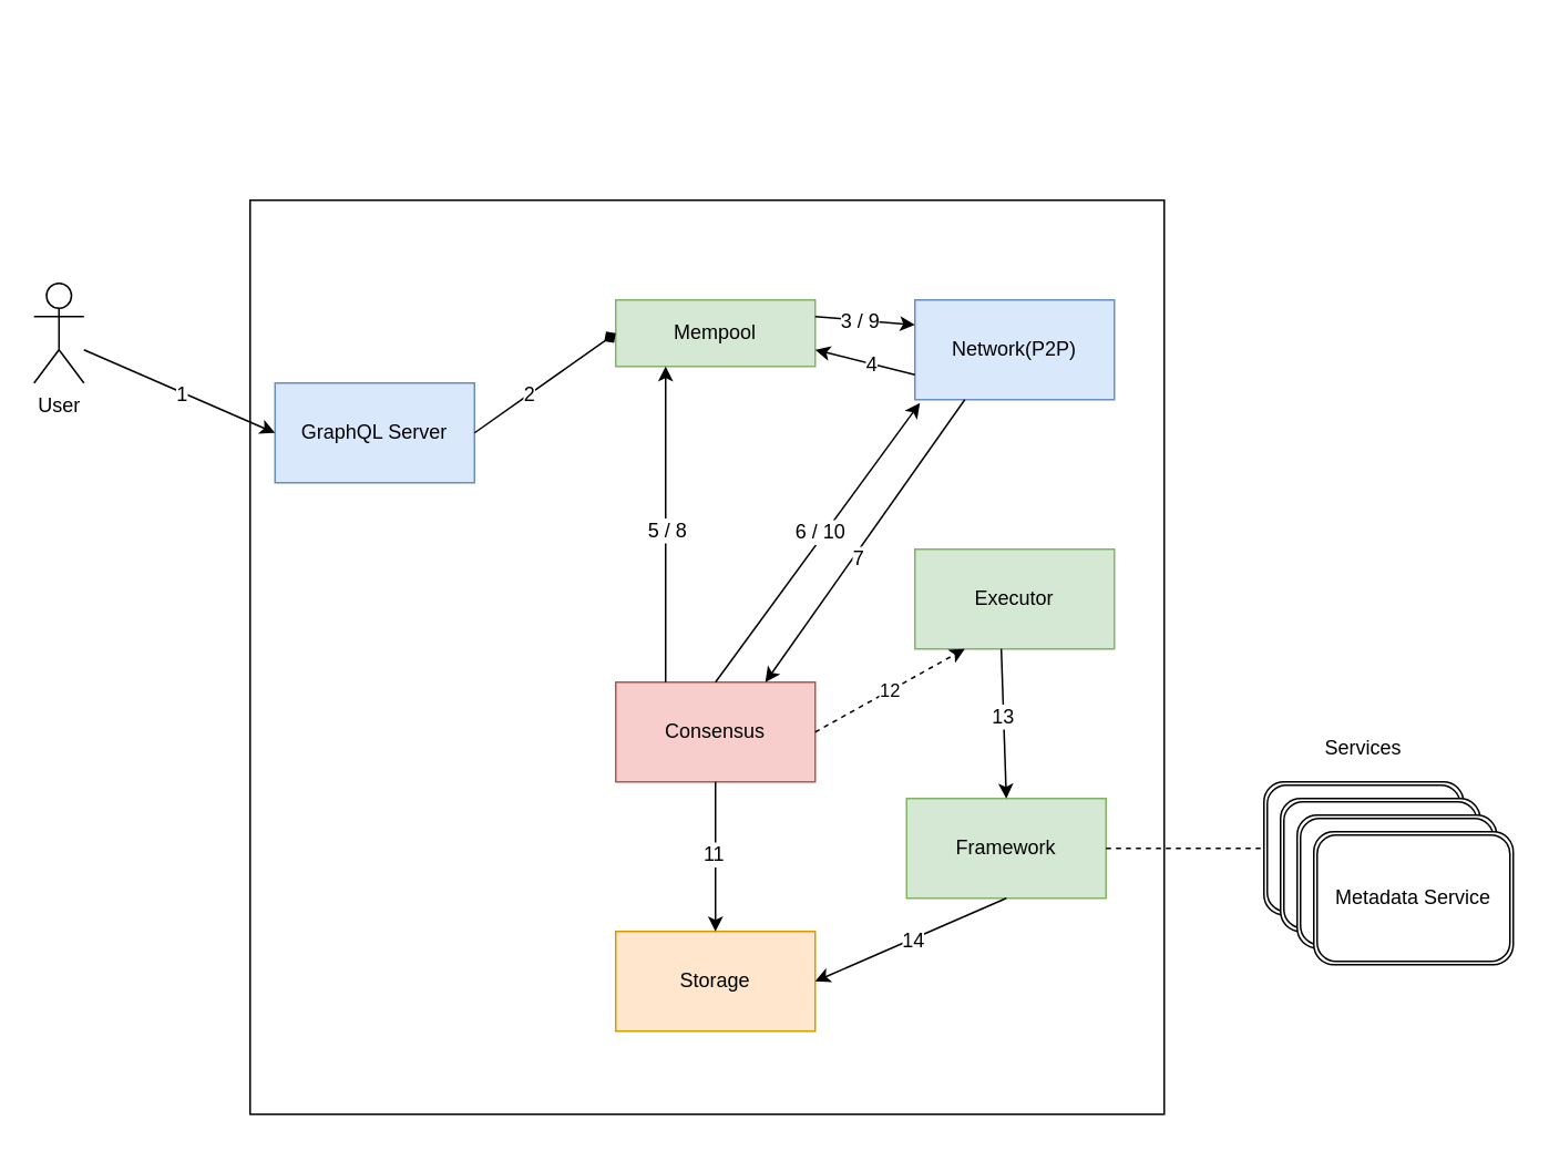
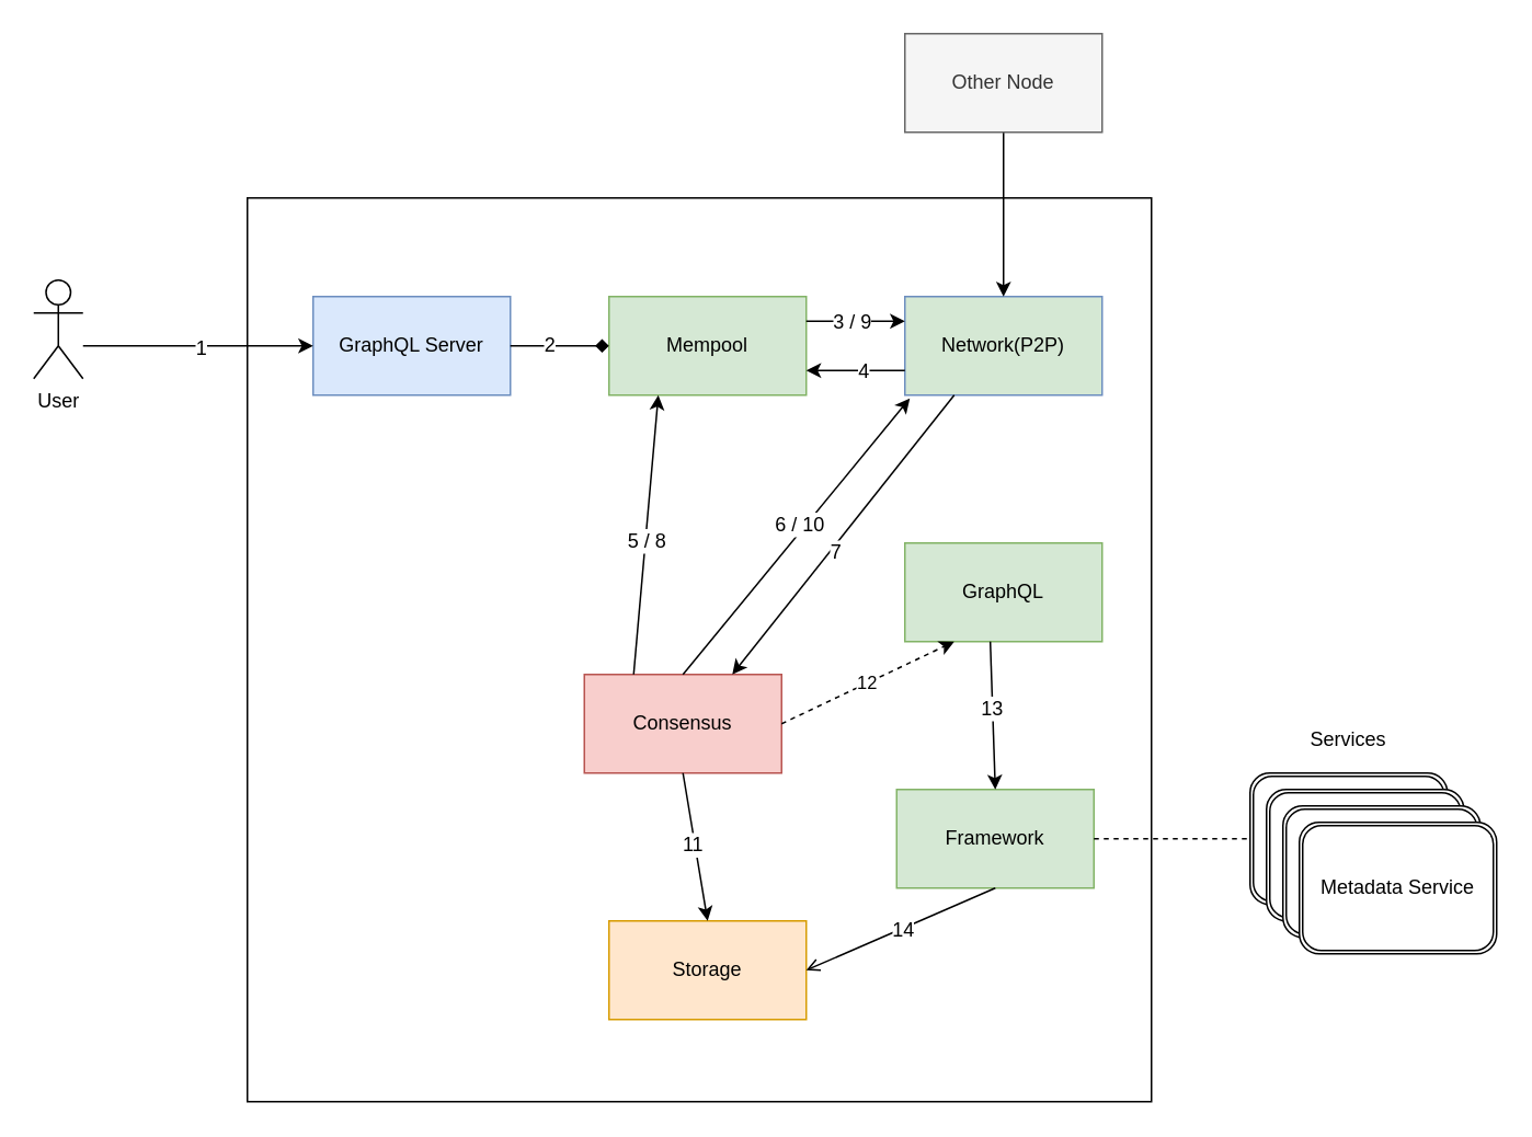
+ <mxCell id="30" value="Other Node" style="rounded=0;whiteSpace=wrap;html=1;fillColor=#f5f5f5;strokeColor=#666666;fontColor=#333333;" parent="1" vertex="1"><mxGeometry x="550" y="20" width="120" height="60" as="geometry" /></mxCell>
+ <mxCell id="29" value="" style="endArrow=classic;html=1;entryX=0.5;entryY=0;entryDx=0;entryDy=0;startArrow=none;startFill=0;exitX=0.5;exitY=1;exitDx=0;exitDy=0;" parent="1" source="30" target="5" edge="1"><mxGeometry width="50" height="50" relative="1" as="geometry"><mxPoint x="650" y="90" as="sourcePoint" /><mxPoint x="760" y="100" as="targetPoint" /></mxGeometry></mxCell>
- <mxCell id="4" value="Mempool" style="rounded=0;whiteSpace=wrap;html=1;fillColor=#d5e8d4;strokeColor=#82b366;" parent="1" vertex="1"><mxGeometry x="370" y="180" width="120" height="40" as="geometry" /></mxCell>
+ <mxCell id="4" value="Mempool" style="rounded=0;whiteSpace=wrap;html=1;fillColor=#d5e8d4;strokeColor=#82b366;" parent="1" vertex="1"><mxGeometry x="370" y="180" width="120" height="60" as="geometry" /></mxCell>
- <mxCell id="5" value="Network(P2P)" style="rounded=0;whiteSpace=wrap;html=1;fillColor=#dae8fc;strokeColor=#6c8ebf;" parent="1" vertex="1"><mxGeometry x="550" y="180" width="120" height="60" as="geometry" /></mxCell>
+ <mxCell id="5" value="Network(P2P)" style="rounded=0;whiteSpace=wrap;html=1;fillColor=#d5e8d4;strokeColor=#6c8ebf;" parent="1" vertex="1"><mxGeometry x="550" y="180" width="120" height="60" as="geometry" /></mxCell>
- <mxCell id="3" value="GraphQL Server" style="rounded=0;whiteSpace=wrap;html=1;fillColor=#dae8fc;strokeColor=#6c8ebf;" parent="1" vertex="1"><mxGeometry x="165" y="230" width="120" height="60" as="geometry" /></mxCell>
+ <mxCell id="3" value="GraphQL Server" style="rounded=0;whiteSpace=wrap;html=1;fillColor=#dae8fc;strokeColor=#6c8ebf;" parent="1" vertex="1"><mxGeometry x="190" y="180" width="120" height="60" as="geometry" /></mxCell>
- <mxCell id="7" value="Executor" style="rounded=0;whiteSpace=wrap;html=1;fillColor=#d5e8d4;strokeColor=#82b366;" parent="1" vertex="1"><mxGeometry x="550" y="330" width="120" height="60" as="geometry" /></mxCell>
+ <mxCell id="7" value="GraphQL" style="rounded=0;whiteSpace=wrap;html=1;fillColor=#d5e8d4;strokeColor=#82b366;" parent="1" vertex="1"><mxGeometry x="550" y="330" width="120" height="60" as="geometry" /></mxCell>
- <mxCell id="6" value="Consensus" style="rounded=0;whiteSpace=wrap;html=1;fillColor=#f8cecc;strokeColor=#b85450;" parent="1" vertex="1"><mxGeometry x="370" y="410" width="120" height="60" as="geometry" /></mxCell>
+ <mxCell id="6" value="Consensus" style="rounded=0;whiteSpace=wrap;html=1;fillColor=#f8cecc;strokeColor=#b85450;" parent="1" vertex="1"><mxGeometry x="355" y="410" width="120" height="60" as="geometry" /></mxCell>
- <mxCell id="25" value="" style="endArrow=classic;html=1;exitX=0.5;exitY=1;exitDx=0;exitDy=0;entryX=1;entryY=0.5;entryDx=0;entryDy=0;" parent="1" source="8" target="9" edge="1"><mxGeometry width="50" height="50" relative="1" as="geometry"><mxPoint x="610" y="640" as="sourcePoint" /><mxPoint x="660" y="590" as="targetPoint" /></mxGeometry></mxCell>
+ <mxCell id="25" value="" style="endArrow=open;html=1;exitX=0.5;exitY=1;exitDx=0;exitDy=0;entryX=1;entryY=0.5;entryDx=0;entryDy=0;" parent="1" source="8" target="9" edge="1"><mxGeometry width="50" height="50" relative="1" as="geometry"><mxPoint x="610" y="640" as="sourcePoint" /><mxPoint x="660" y="590" as="targetPoint" /></mxGeometry></mxCell>
